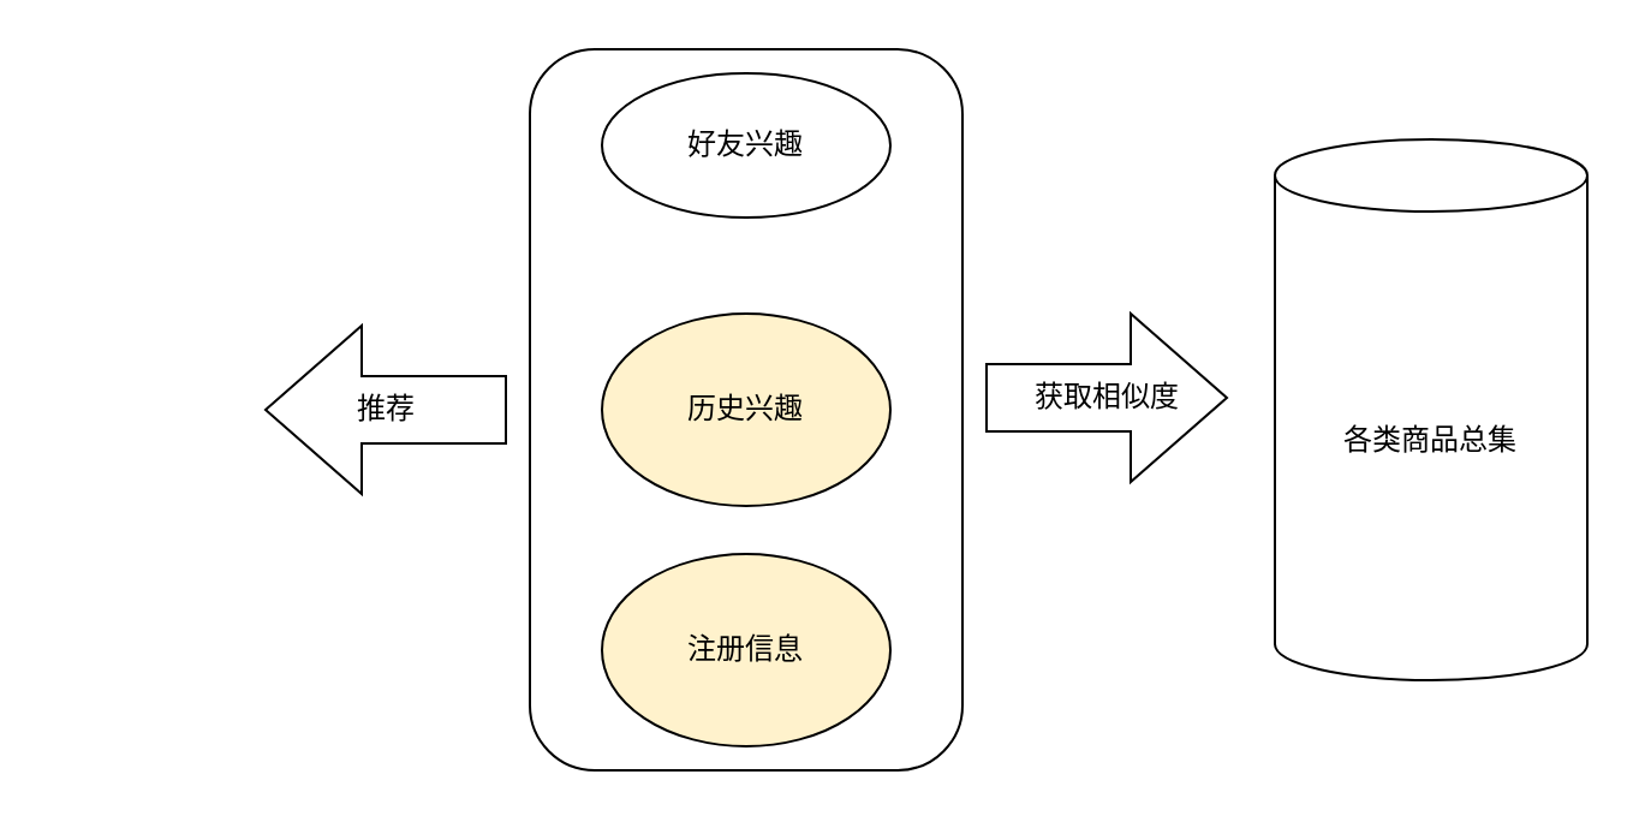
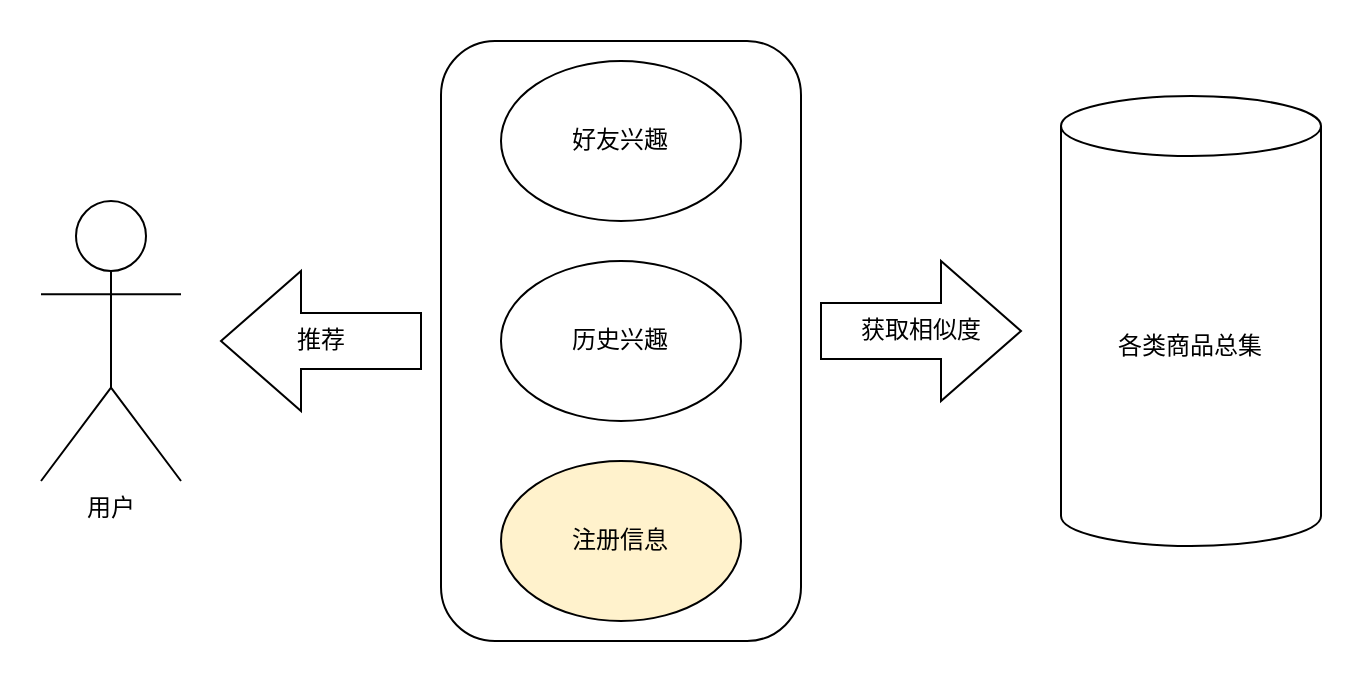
- <mxCell id="4" value="好友兴趣" style="ellipse;whiteSpace=wrap;html=1;" vertex="1" parent="1"><mxGeometry x="250" y="30" width="120" height="60" as="geometry" /></mxCell>
+ <mxCell id="4" value="好友兴趣" style="ellipse;whiteSpace=wrap;html=1;" vertex="1" parent="1"><mxGeometry x="250" y="30" width="120" height="80" as="geometry" /></mxCell>
+ <mxCell id="2" value="用户" style="shape=umlActor;verticalLabelPosition=bottom;verticalAlign=top;html=1;outlineConnect=0;" vertex="1" parent="1"><mxGeometry x="20" y="100" width="70" height="140" as="geometry" /></mxCell>
- <mxCell id="5" value="历史兴趣" style="ellipse;whiteSpace=wrap;html=1;fillColor=#fff2cc;" vertex="1" parent="1"><mxGeometry x="250" y="130" width="120" height="80" as="geometry" /></mxCell>
+ <mxCell id="5" value="历史兴趣" style="ellipse;whiteSpace=wrap;html=1;" vertex="1" parent="1"><mxGeometry x="250" y="130" width="120" height="80" as="geometry" /></mxCell>
- <mxCell id="8" value="各类商品总集" style="shape=cylinder3;whiteSpace=wrap;html=1;boundedLbl=1;backgroundOutline=1;size=15;" vertex="1" parent="1"><mxGeometry x="530" y="57.5" width="130" height="225" as="geometry" /></mxCell>
+ <mxCell id="8" value="各类商品总集" style="shape=cylinder3;whiteSpace=wrap;html=1;boundedLbl=1;backgroundOutline=1;size=15;" vertex="1" parent="1"><mxGeometry x="530" y="47.5" width="130" height="225" as="geometry" /></mxCell>
